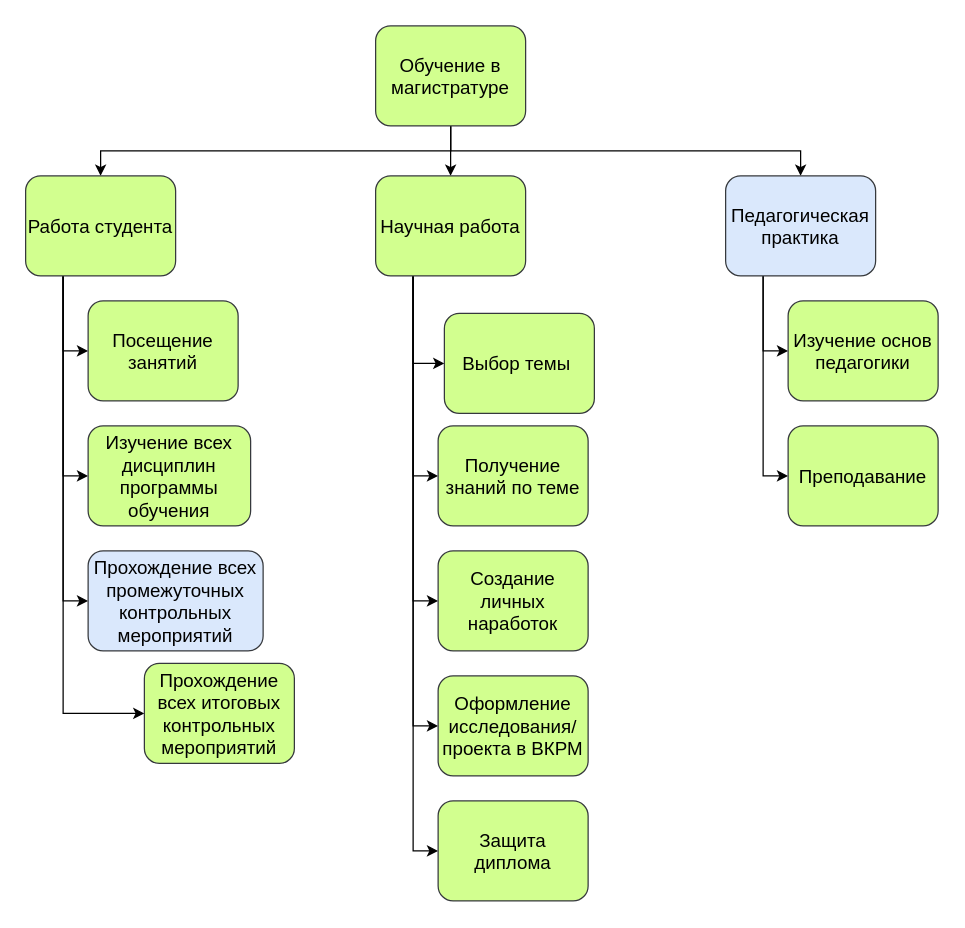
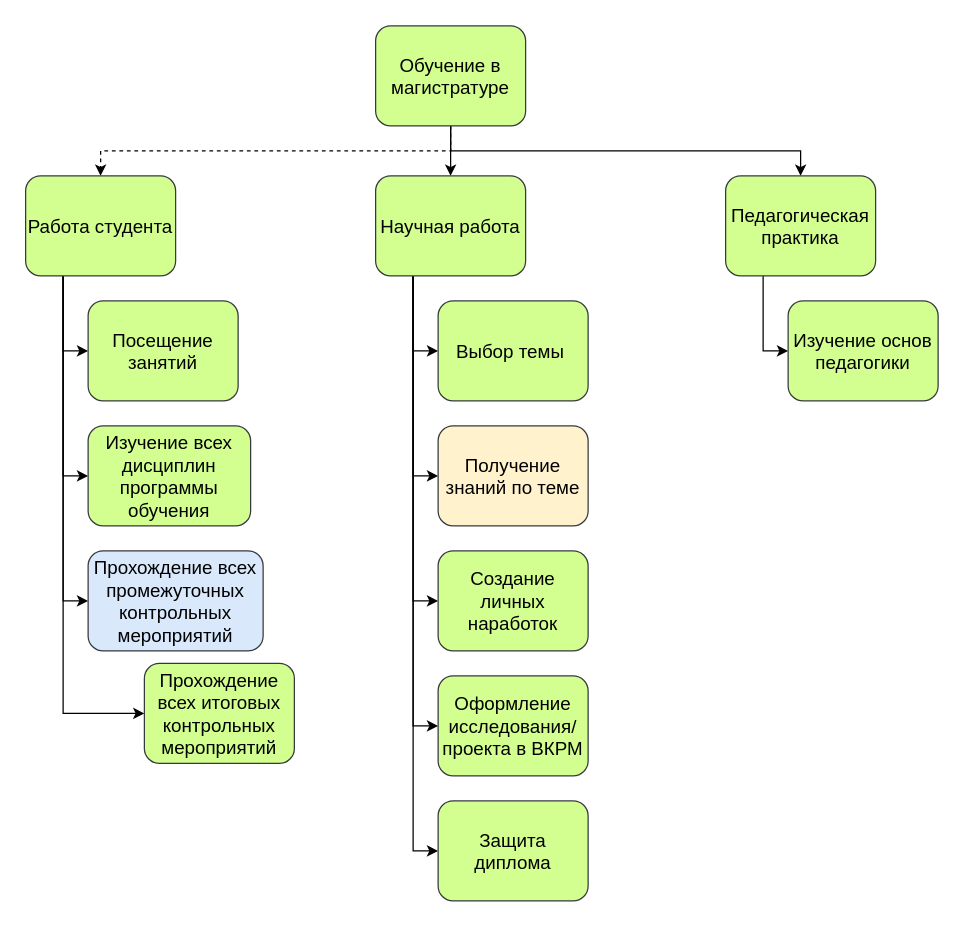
- <mxCell id="3" style="edgeStyle=orthogonalEdgeStyle;rounded=0;orthogonalLoop=1;jettySize=auto;html=1;exitX=0.5;exitY=1;exitDx=0;exitDy=0;entryX=0.5;entryY=0;entryDx=0;entryDy=0;fontSize=15;" parent="1" source="5" target="19" edge="1"><mxGeometry relative="1" as="geometry" /></mxCell>
+ <mxCell id="3" style="edgeStyle=orthogonalEdgeStyle;rounded=0;orthogonalLoop=1;jettySize=auto;html=1;exitX=0.5;exitY=1;exitDx=0;exitDy=0;entryX=0.5;entryY=0;entryDx=0;entryDy=0;fontSize=15;dashed=1;" parent="1" source="5" target="19" edge="1"><mxGeometry relative="1" as="geometry" /></mxCell>
- <mxCell id="14" value="Педагогическая практика" style="rounded=1;whiteSpace=wrap;html=1;fillColor=#dae8fc;strokeColor=#36393d;fontSize=15;" parent="1" vertex="1"><mxGeometry x="580" y="140" width="120" height="80" as="geometry" /></mxCell>
+ <mxCell id="14" value="Педагогическая практика" style="rounded=1;whiteSpace=wrap;html=1;fillColor=#D2FF8F;strokeColor=#36393d;fontSize=15;" parent="1" vertex="1"><mxGeometry x="580" y="140" width="120" height="80" as="geometry" /></mxCell>
- <mxCell id="24" value="Выбор темы&amp;nbsp;" style="rounded=1;whiteSpace=wrap;html=1;fillColor=#D2FF8F;strokeColor=#36393d;fontSize=15;" parent="1" vertex="1"><mxGeometry x="355" y="250" width="120" height="80" as="geometry" /></mxCell>
+ <mxCell id="24" value="Выбор темы&amp;nbsp;" style="rounded=1;whiteSpace=wrap;html=1;fillColor=#D2FF8F;strokeColor=#36393d;fontSize=15;" parent="1" vertex="1"><mxGeometry x="350" y="240" width="120" height="80" as="geometry" /></mxCell>
- <mxCell id="13" style="edgeStyle=orthogonalEdgeStyle;rounded=0;orthogonalLoop=1;jettySize=auto;html=1;exitX=0.25;exitY=1;exitDx=0;exitDy=0;entryX=0;entryY=0.5;entryDx=0;entryDy=0;fontSize=15;" parent="1" source="14" target="30" edge="1"><mxGeometry relative="1" as="geometry" /></mxCell>
- <mxCell id="25" value="Получение знаний по теме" style="rounded=1;whiteSpace=wrap;html=1;fillColor=#D2FF8F;strokeColor=#36393d;fontSize=15;" parent="1" vertex="1"><mxGeometry x="350" y="340" width="120" height="80" as="geometry" /></mxCell>
+ <mxCell id="25" value="Получение знаний по теме" style="rounded=1;whiteSpace=wrap;html=1;fillColor=#fff2cc;strokeColor=#36393d;fontSize=15;" parent="1" vertex="1"><mxGeometry x="350" y="340" width="120" height="80" as="geometry" /></mxCell>
- <mxCell id="30" value="Преподавание" style="rounded=1;whiteSpace=wrap;html=1;fillColor=#D2FF8F;strokeColor=#36393d;fontSize=15;" parent="1" vertex="1"><mxGeometry x="630" y="340" width="120" height="80" as="geometry" /></mxCell>
